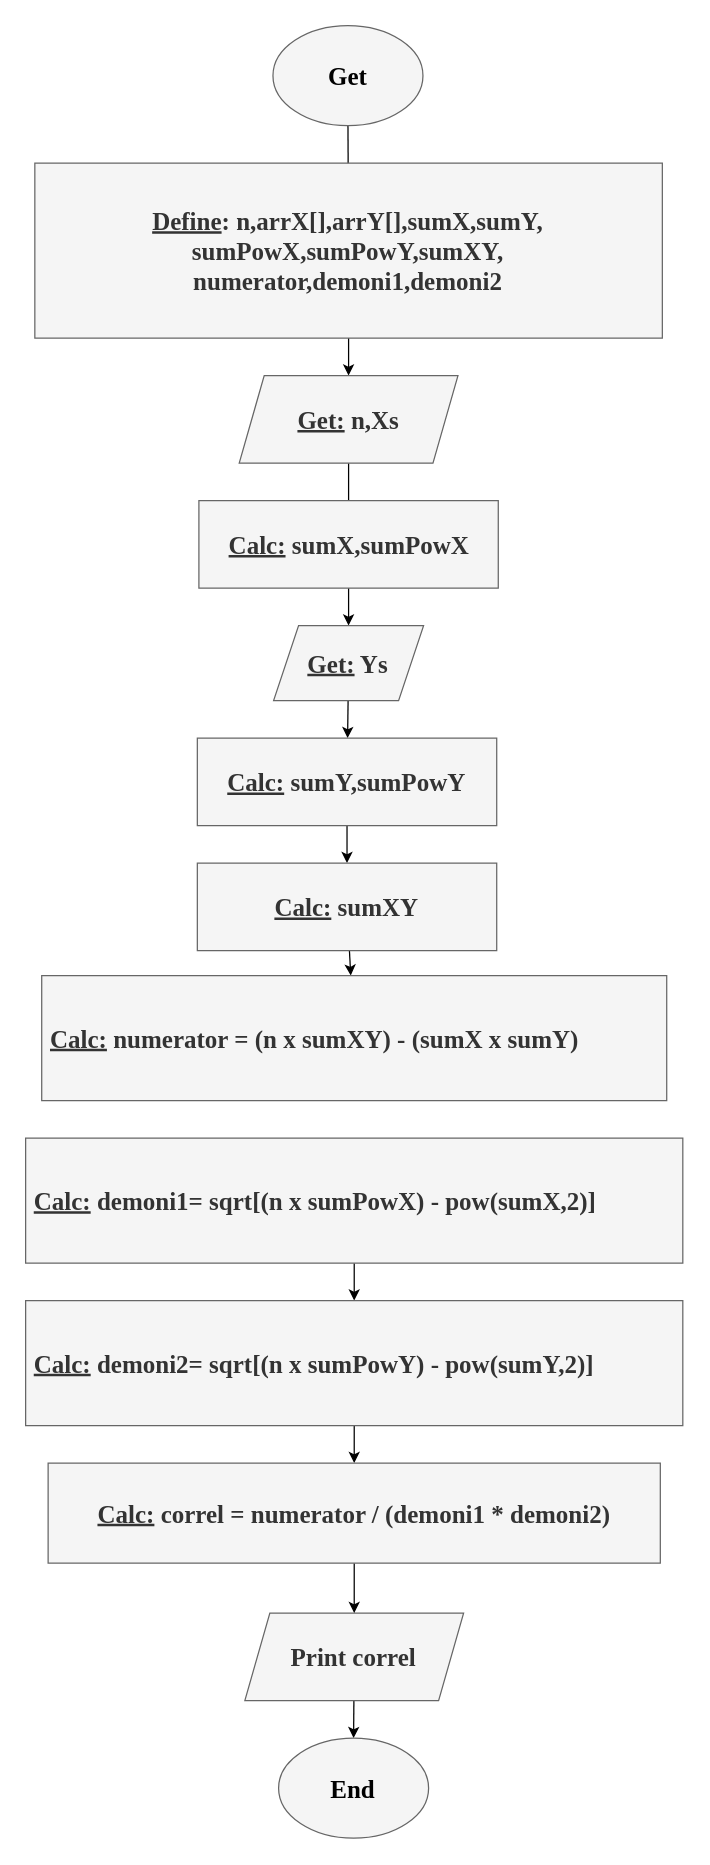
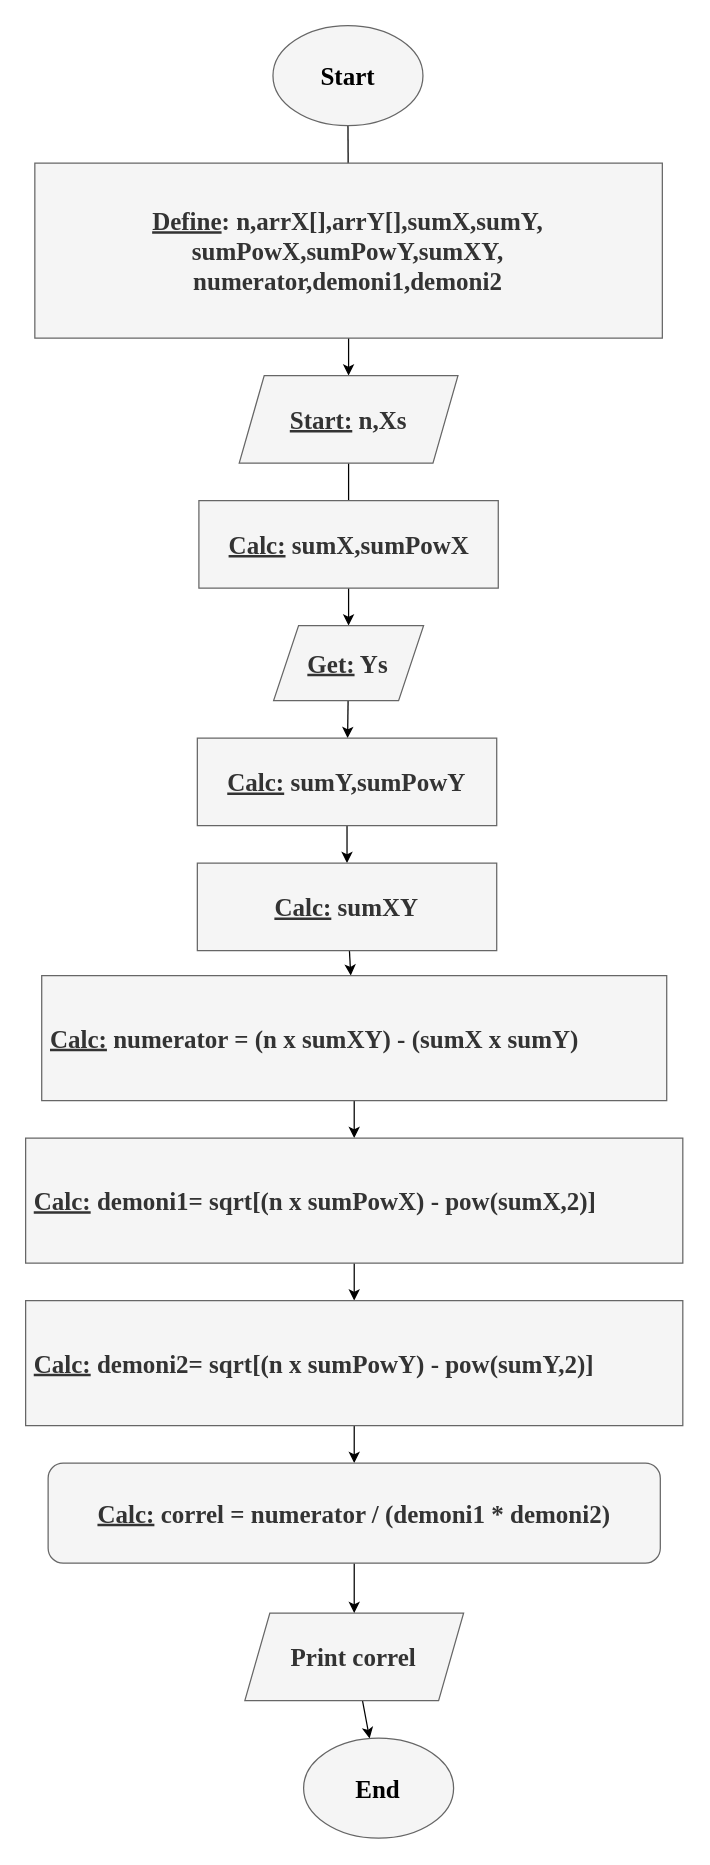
- <mxCell id="3" value="&lt;font style=&quot;font-size: 20px;&quot; color=&quot;#000000&quot;&gt;Get&lt;/font&gt;" style="ellipse;whiteSpace=wrap;html=1;labelBackgroundColor=none;labelBorderColor=none;fontFamily=Comic Sans MS;fillColor=#f5f5f5;strokeColor=#666666;fontColor=#333333;fontSize=20;fontStyle=1" parent="1" vertex="1"><mxGeometry x="217.87" y="20" width="120" height="80" as="geometry" /></mxCell>
+ <mxCell id="3" value="&lt;font style=&quot;font-size: 20px;&quot; color=&quot;#000000&quot;&gt;Start&lt;/font&gt;" style="ellipse;whiteSpace=wrap;html=1;labelBackgroundColor=none;labelBorderColor=none;fontFamily=Comic Sans MS;fillColor=#f5f5f5;strokeColor=#666666;fontColor=#333333;fontSize=20;fontStyle=1" parent="1" vertex="1"><mxGeometry x="217.87" y="20" width="120" height="80" as="geometry" /></mxCell>
- <mxCell id="10" value="&lt;u&gt;Get:&lt;/u&gt; n&lt;u&gt;,&lt;/u&gt;Xs" style="shape=parallelogram;perimeter=parallelogramPerimeter;whiteSpace=wrap;html=1;fixedSize=1;labelBackgroundColor=none;labelBorderColor=none;fontFamily=Comic Sans MS;fontSize=20;fontColor=#333333;fillColor=#f5f5f5;strokeColor=#666666;fontStyle=1" vertex="1" parent="1"><mxGeometry x="190.87" y="300" width="175" height="70" as="geometry" /></mxCell>
+ <mxCell id="10" value="&lt;u&gt;Start:&lt;/u&gt; n&lt;u&gt;,&lt;/u&gt;Xs" style="shape=parallelogram;perimeter=parallelogramPerimeter;whiteSpace=wrap;html=1;fixedSize=1;labelBackgroundColor=none;labelBorderColor=none;fontFamily=Comic Sans MS;fontSize=20;fontColor=#333333;fillColor=#f5f5f5;strokeColor=#666666;fontStyle=1" vertex="1" parent="1"><mxGeometry x="190.87" y="300" width="175" height="70" as="geometry" /></mxCell>
+ <mxCell id="19" value="" style="edgeStyle=none;html=1;" edge="1" parent="1" source="20" target="22"><mxGeometry relative="1" as="geometry" /></mxCell>
- <mxCell id="26" value="&lt;u&gt;Calc:&lt;/u&gt;&amp;nbsp;correl = numerator / (demoni1 * demoni2)" style="rounded=0;whiteSpace=wrap;html=1;labelBackgroundColor=none;labelBorderColor=none;fontFamily=Comic Sans MS;fontSize=20;fontColor=#333333;fillColor=#f5f5f5;strokeColor=#666666;fontStyle=1" vertex="1" parent="1"><mxGeometry x="38" y="1170" width="489.75" height="80" as="geometry" /></mxCell>
+ <mxCell id="26" value="&lt;u&gt;Calc:&lt;/u&gt;&amp;nbsp;correl = numerator / (demoni1 * demoni2)" style="whiteSpace=wrap;html=1;labelBackgroundColor=none;labelBorderColor=none;fontFamily=Comic Sans MS;fontSize=20;fontColor=#333333;fillColor=#f5f5f5;strokeColor=#666666;fontStyle=1;rounded=1;" vertex="1" parent="1"><mxGeometry x="38" y="1170" width="489.75" height="80" as="geometry" /></mxCell>
- <mxCell id="8" value="&lt;font style=&quot;font-size: 20px;&quot; color=&quot;#000000&quot;&gt;End&lt;/font&gt;" style="ellipse;whiteSpace=wrap;html=1;labelBackgroundColor=none;labelBorderColor=none;fontFamily=Comic Sans MS;fillColor=#f5f5f5;strokeColor=#666666;fontColor=#333333;fontSize=20;fontStyle=1" parent="1" vertex="1"><mxGeometry x="222.38" y="1390" width="120" height="80" as="geometry" /></mxCell>
+ <mxCell id="8" value="&lt;font style=&quot;font-size: 20px;&quot; color=&quot;#000000&quot;&gt;End&lt;/font&gt;" style="ellipse;whiteSpace=wrap;html=1;labelBackgroundColor=none;labelBorderColor=none;fontFamily=Comic Sans MS;fillColor=#f5f5f5;strokeColor=#666666;fontColor=#333333;fontSize=20;fontStyle=1" parent="1" vertex="1"><mxGeometry x="242.38" y="1390" width="120" height="80" as="geometry" /></mxCell>
